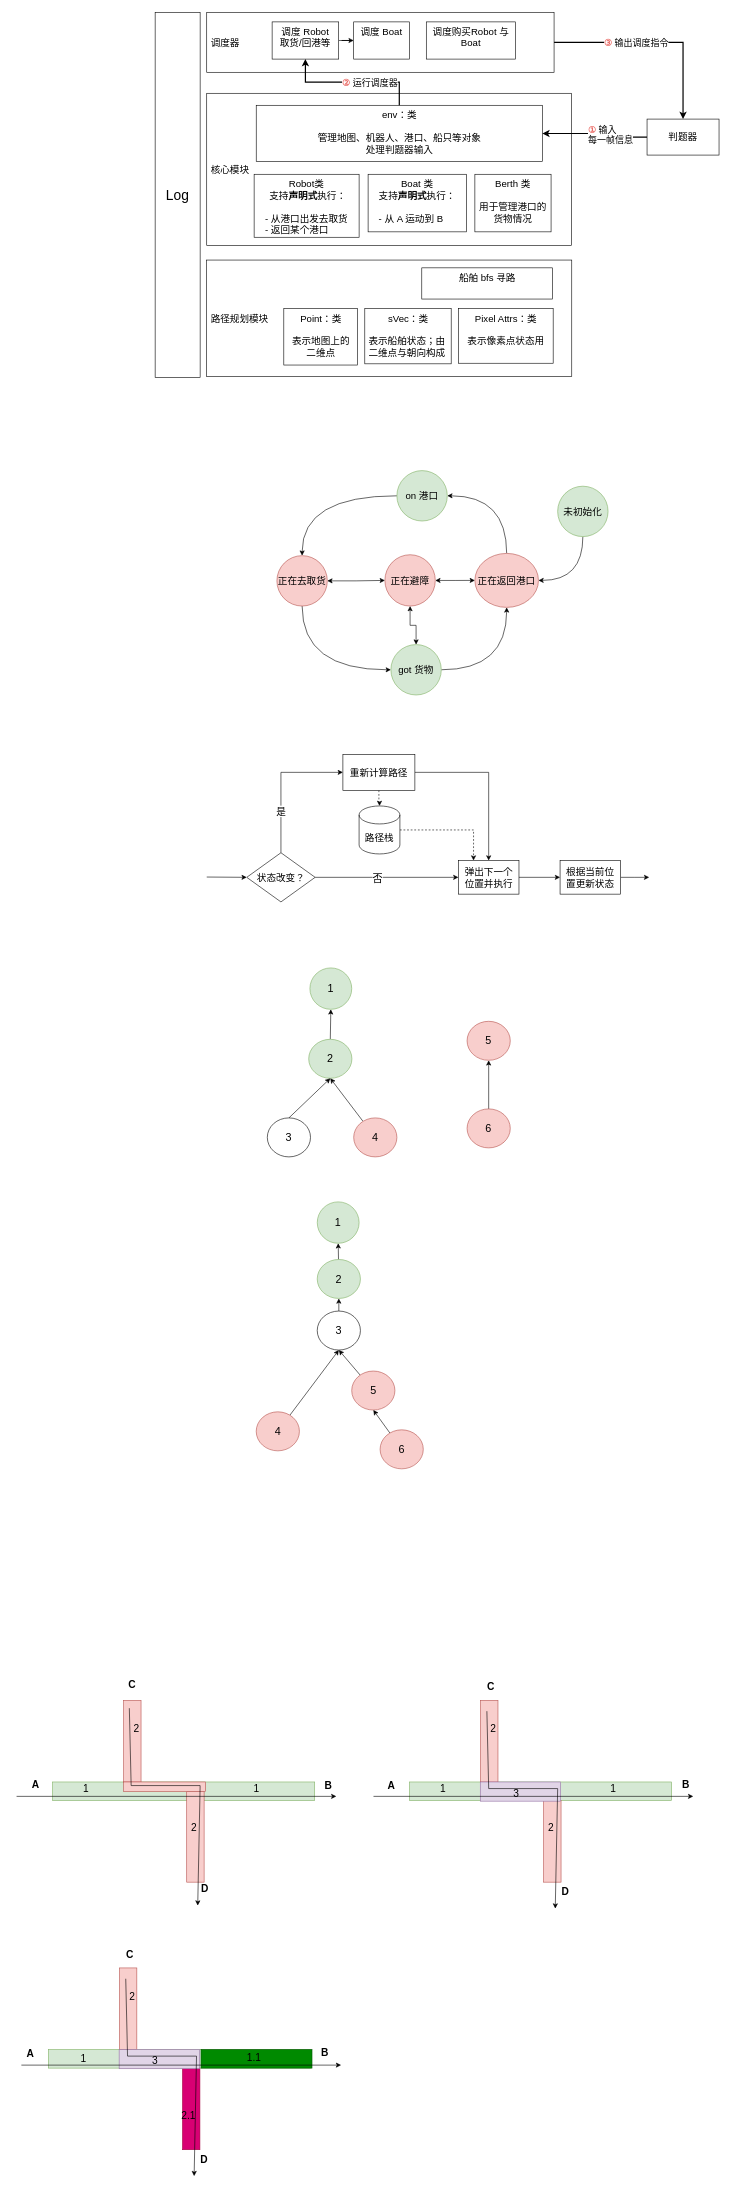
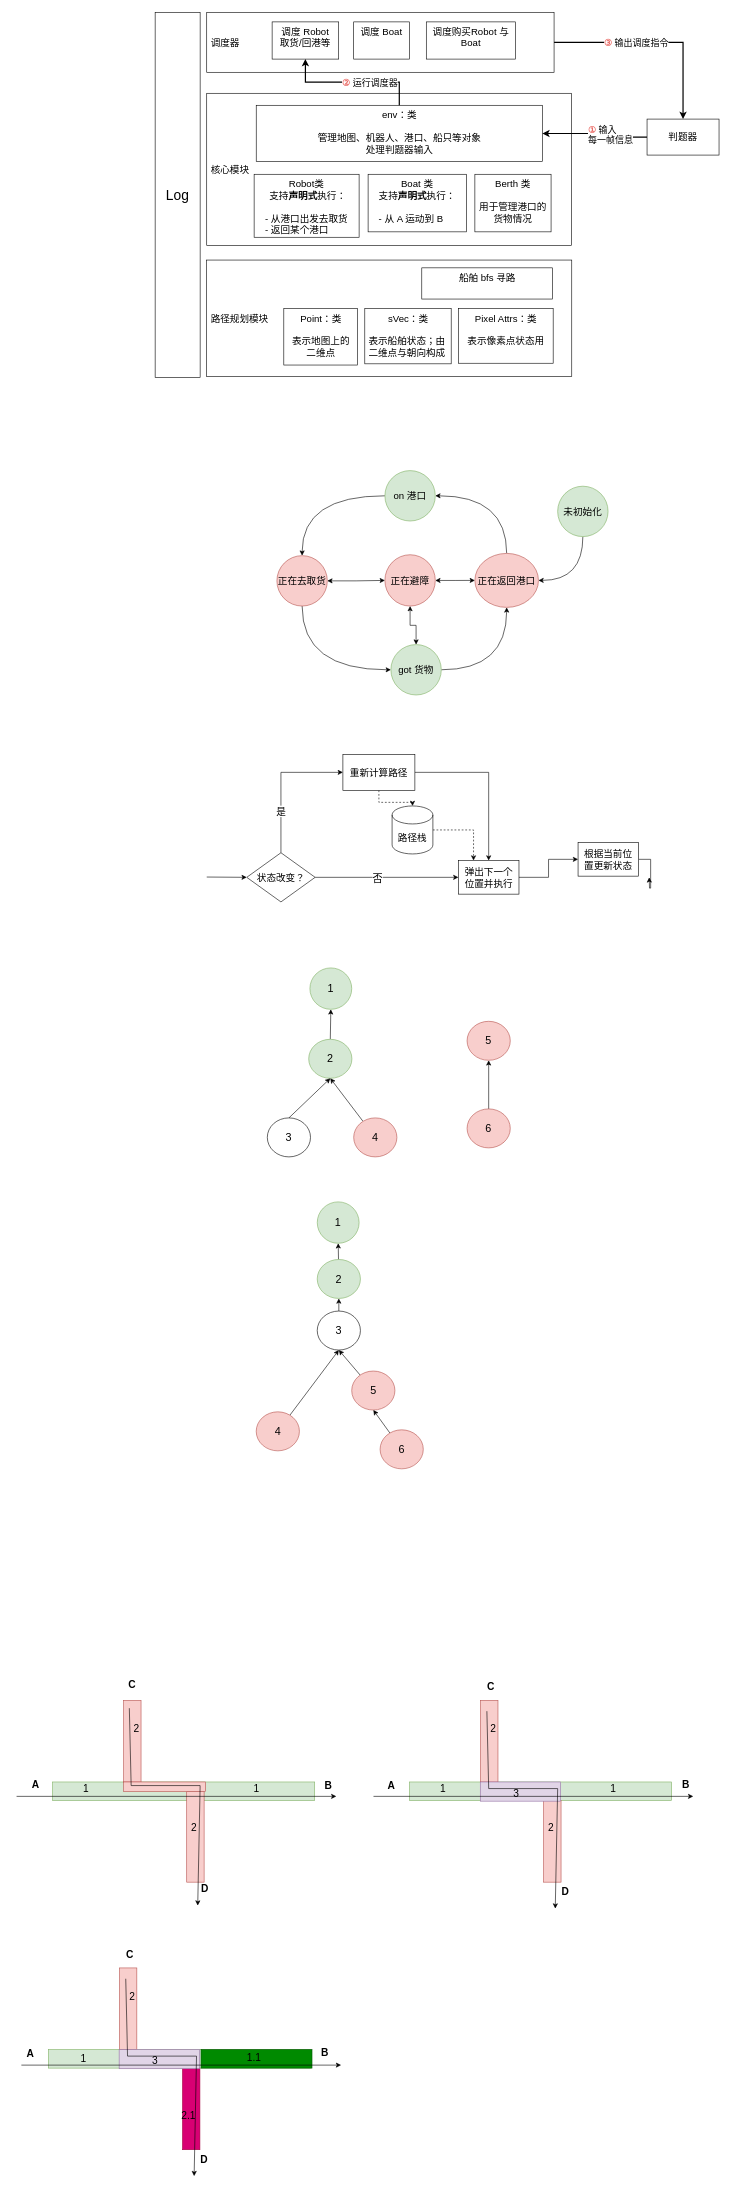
- <mxCell id="15" style="edgeStyle=orthogonalEdgeStyle;rounded=0;orthogonalLoop=1;jettySize=auto;html=1;" edge="1" parent="1" source="16" target="17"><mxGeometry relative="1" as="geometry" /></mxCell>
- <mxCell id="30" value="on 港口" style="ellipse;whiteSpace=wrap;html=1;fontSize=16;fillColor=#d5e8d4;strokeColor=#82b366;" vertex="1" parent="1"><mxGeometry x="661" y="784" width="84" height="84" as="geometry" /></mxCell>
+ <mxCell id="30" value="on 港口" style="ellipse;whiteSpace=wrap;html=1;fontSize=16;fillColor=#d5e8d4;strokeColor=#82b366;" vertex="1" parent="1"><mxGeometry x="641" y="784" width="84" height="84" as="geometry" /></mxCell>
- <mxCell id="43" value="&lt;font style=&quot;font-size: 16px;&quot;&gt;路径栈&lt;/font&gt;" style="shape=cylinder3;whiteSpace=wrap;html=1;boundedLbl=1;backgroundOutline=1;size=15;" vertex="1" parent="1"><mxGeometry x="598" y="1343" width="68" height="80" as="geometry" /></mxCell>
+ <mxCell id="43" value="&lt;font style=&quot;font-size: 16px;&quot;&gt;路径栈&lt;/font&gt;" style="shape=cylinder3;whiteSpace=wrap;html=1;boundedLbl=1;backgroundOutline=1;size=15;" vertex="1" parent="1"><mxGeometry x="653" y="1343" width="68" height="80" as="geometry" /></mxCell>
- <mxCell id="53" value="根据当前位置更新状态" style="rounded=0;whiteSpace=wrap;html=1;verticalAlign=middle;fontSize=16;align=center;spacingLeft=5;spacingRight=5;" vertex="1" parent="1"><mxGeometry x="933" y="1434" width="101" height="56" as="geometry" /></mxCell>
+ <mxCell id="53" value="根据当前位置更新状态" style="rounded=0;whiteSpace=wrap;html=1;verticalAlign=middle;fontSize=16;align=center;spacingLeft=5;spacingRight=5;" vertex="1" parent="1"><mxGeometry x="963" y="1404" width="101" height="56" as="geometry" /></mxCell>
